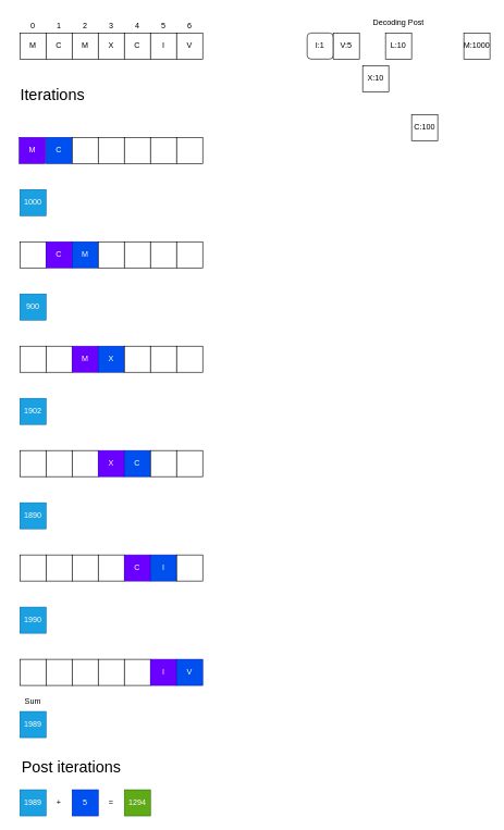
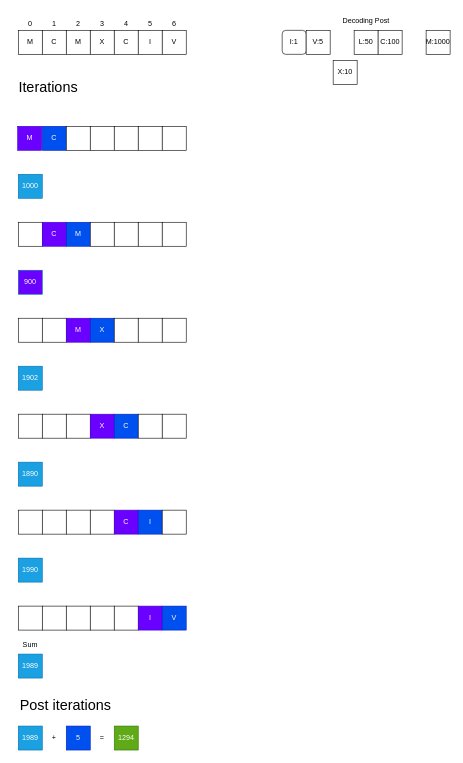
- <mxCell id="19" value="L:10" style="rounded=0;whiteSpace=wrap;html=1;" vertex="1" parent="1"><mxGeometry x="590" y="50" width="40" height="40" as="geometry" /></mxCell>
+ <mxCell id="19" value="L:50" style="rounded=0;whiteSpace=wrap;html=1;" vertex="1" parent="1"><mxGeometry x="590" y="50" width="40" height="40" as="geometry" /></mxCell>
- <mxCell id="20" value="C:100" style="rounded=0;whiteSpace=wrap;html=1;" vertex="1" parent="1"><mxGeometry x="630" y="175" width="40" height="40" as="geometry" /></mxCell>
+ <mxCell id="20" value="C:100" style="rounded=0;whiteSpace=wrap;html=1;" vertex="1" parent="1"><mxGeometry x="630" y="50" width="40" height="40" as="geometry" /></mxCell>
- <mxCell id="54" value="900" style="rounded=0;whiteSpace=wrap;html=1;fontColor=#ffffff;fillColor=#1ba1e2;strokeColor=#006EAF;" vertex="1" parent="1"><mxGeometry x="30" y="450" width="40" height="40" as="geometry" /></mxCell>
+ <mxCell id="54" value="900" style="rounded=0;whiteSpace=wrap;html=1;fontColor=#ffffff;fillColor=#6a00ff;strokeColor=#006EAF;" vertex="1" parent="1"><mxGeometry x="30" y="450" width="40" height="40" as="geometry" /></mxCell>
